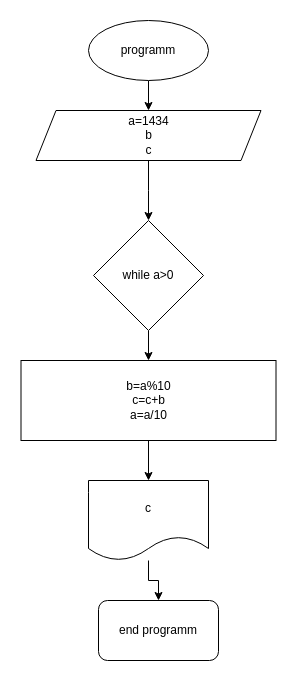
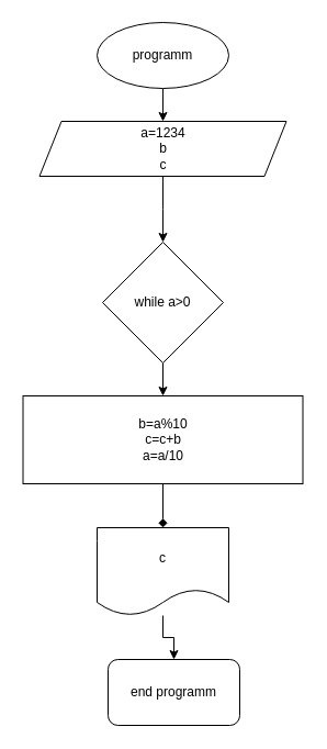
- <mxCell id="5" value="a=1434&lt;br&gt;b&lt;br&gt;c" style="shape=parallelogram;perimeter=parallelogramPerimeter;whiteSpace=wrap;html=1;fixedSize=1;" vertex="1" parent="1"><mxGeometry x="35.5" y="110" width="225" height="50" as="geometry" /></mxCell>
+ <mxCell id="5" value="a=1234&lt;br&gt;b&lt;br&gt;c" style="shape=parallelogram;perimeter=parallelogramPerimeter;whiteSpace=wrap;html=1;fixedSize=1;" vertex="1" parent="1"><mxGeometry x="35.5" y="110" width="225" height="50" as="geometry" /></mxCell>
- <mxCell id="8" value="" style="edgeStyle=orthogonalEdgeStyle;rounded=0;orthogonalLoop=1;jettySize=auto;html=1;" edge="1" parent="1" source="9" target="12"><mxGeometry relative="1" as="geometry" /></mxCell>
+ <mxCell id="8" value="" style="edgeStyle=orthogonalEdgeStyle;rounded=0;orthogonalLoop=1;jettySize=auto;html=1;endArrow=diamond;" edge="1" parent="1" source="9" target="12"><mxGeometry relative="1" as="geometry" /></mxCell>
